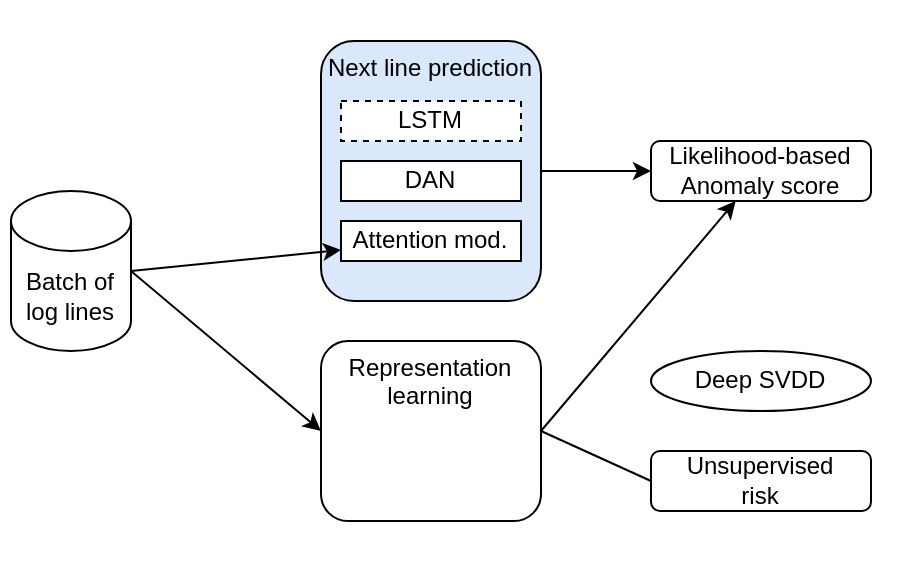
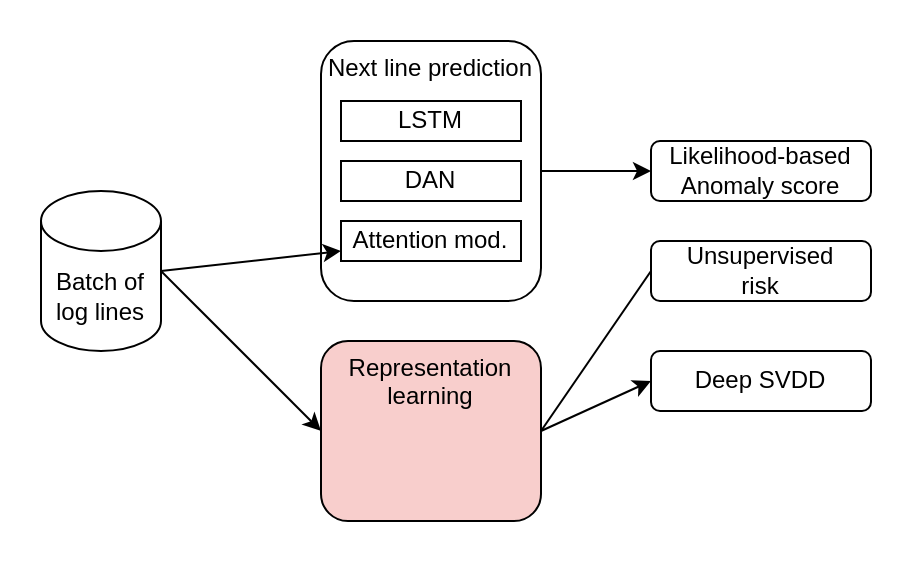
- <mxCell id="2" value="Next line prediction" style="rounded=1;whiteSpace=wrap;html=1;noLabel=0;portConstraint=none;verticalAlign=top;fillColor=#dae8fc;" vertex="1" parent="1"><mxGeometry x="160" y="20" width="110" height="130" as="geometry" /></mxCell>
+ <mxCell id="2" value="Next line prediction" style="rounded=1;whiteSpace=wrap;html=1;noLabel=0;portConstraint=none;verticalAlign=top;" vertex="1" parent="1"><mxGeometry x="160" y="20" width="110" height="130" as="geometry" /></mxCell>
- <mxCell id="6" value="LSTM" style="rounded=0;whiteSpace=wrap;html=1;dashed=1;" vertex="1" parent="1"><mxGeometry x="170" y="50" width="90" height="20" as="geometry" /></mxCell>
+ <mxCell id="6" value="LSTM" style="rounded=0;whiteSpace=wrap;html=1;" vertex="1" parent="1"><mxGeometry x="170" y="50" width="90" height="20" as="geometry" /></mxCell>
- <mxCell id="10" value="Batch of log lines" style="shape=cylinder3;whiteSpace=wrap;html=1;boundedLbl=1;backgroundOutline=1;size=15;" vertex="1" parent="1"><mxGeometry x="5" y="95" width="60" height="80" as="geometry" /></mxCell>
+ <mxCell id="10" value="Batch of log lines" style="shape=cylinder3;whiteSpace=wrap;html=1;boundedLbl=1;backgroundOutline=1;size=15;" vertex="1" parent="1"><mxGeometry x="20" y="95" width="60" height="80" as="geometry" /></mxCell>
- <mxCell id="14" value="" style="endArrow=classic;html=1;exitX=1;exitY=0.5;exitDx=0;exitDy=0;" edge="1" parent="1" source="3" target="4"><mxGeometry width="50" height="50" relative="1" as="geometry"><mxPoint x="410" y="280" as="sourcePoint" /><mxPoint x="460" y="230" as="targetPoint" /></mxGeometry></mxCell>
+ <mxCell id="14" value="" style="endArrow=classic;html=1;exitX=1;exitY=0.5;exitDx=0;exitDy=0;entryX=0;entryY=0.5;entryDx=0;entryDy=0;" edge="1" parent="1" source="3" target="5"><mxGeometry width="50" height="50" relative="1" as="geometry"><mxPoint x="410" y="280" as="sourcePoint" /><mxPoint x="460" y="230" as="targetPoint" /></mxGeometry></mxCell>
- <mxCell id="5" value="Deep SVDD" style="ellipse;whiteSpace=wrap;html=1;" vertex="1" parent="1"><mxGeometry x="325" y="175" width="110" height="30" as="geometry" /></mxCell>
+ <mxCell id="5" value="Deep SVDD" style="rounded=1;whiteSpace=wrap;html=1;" vertex="1" parent="1"><mxGeometry x="325" y="175" width="110" height="30" as="geometry" /></mxCell>
- <mxCell id="3" value="Representation learning" style="rounded=1;whiteSpace=wrap;html=1;verticalAlign=top;" vertex="1" parent="1"><mxGeometry x="160" y="170" width="110" height="90" as="geometry" /></mxCell>
+ <mxCell id="3" value="Representation learning" style="rounded=1;whiteSpace=wrap;html=1;verticalAlign=top;fillColor=#f8cecc;" vertex="1" parent="1"><mxGeometry x="160" y="170" width="110" height="90" as="geometry" /></mxCell>
- <mxCell id="9" value="Unsupervised&lt;br&gt;risk" style="rounded=1;whiteSpace=wrap;html=1;" vertex="1" parent="1"><mxGeometry x="325" y="225" width="110" height="30" as="geometry" /></mxCell>
+ <mxCell id="9" value="Unsupervised&lt;br&gt;risk" style="rounded=1;whiteSpace=wrap;html=1;" vertex="1" parent="1"><mxGeometry x="325" y="120" width="110" height="30" as="geometry" /></mxCell>
